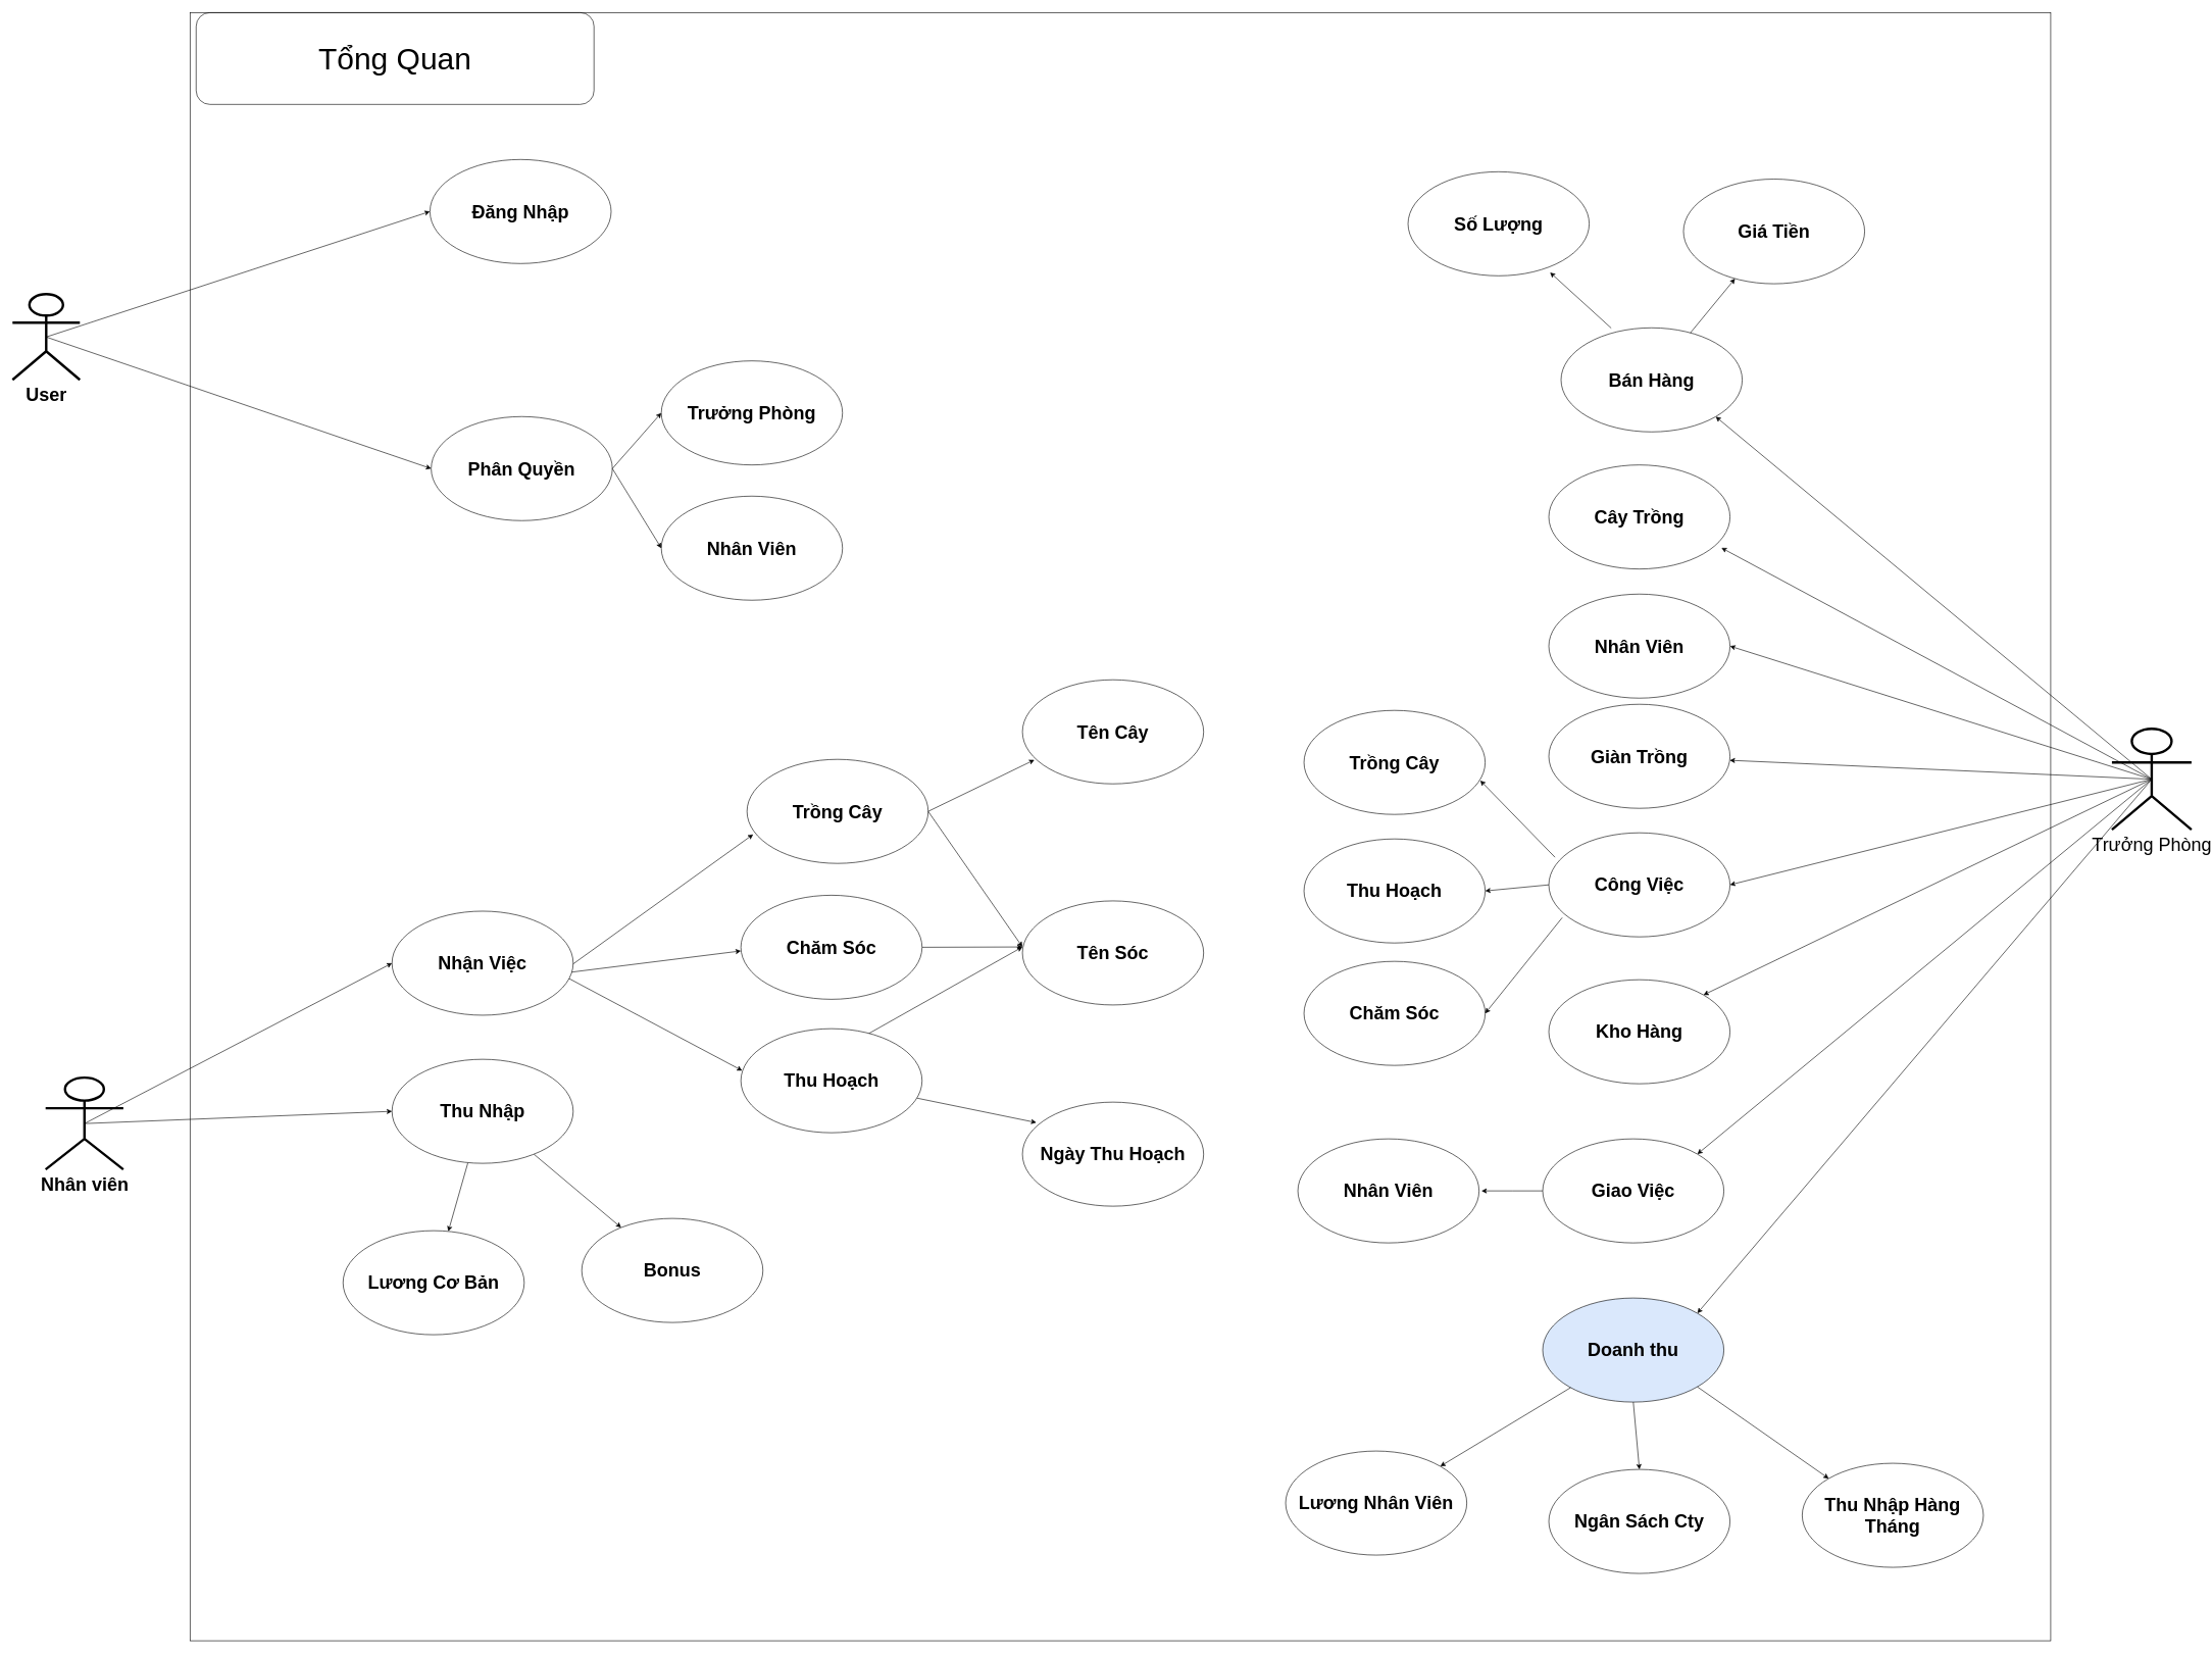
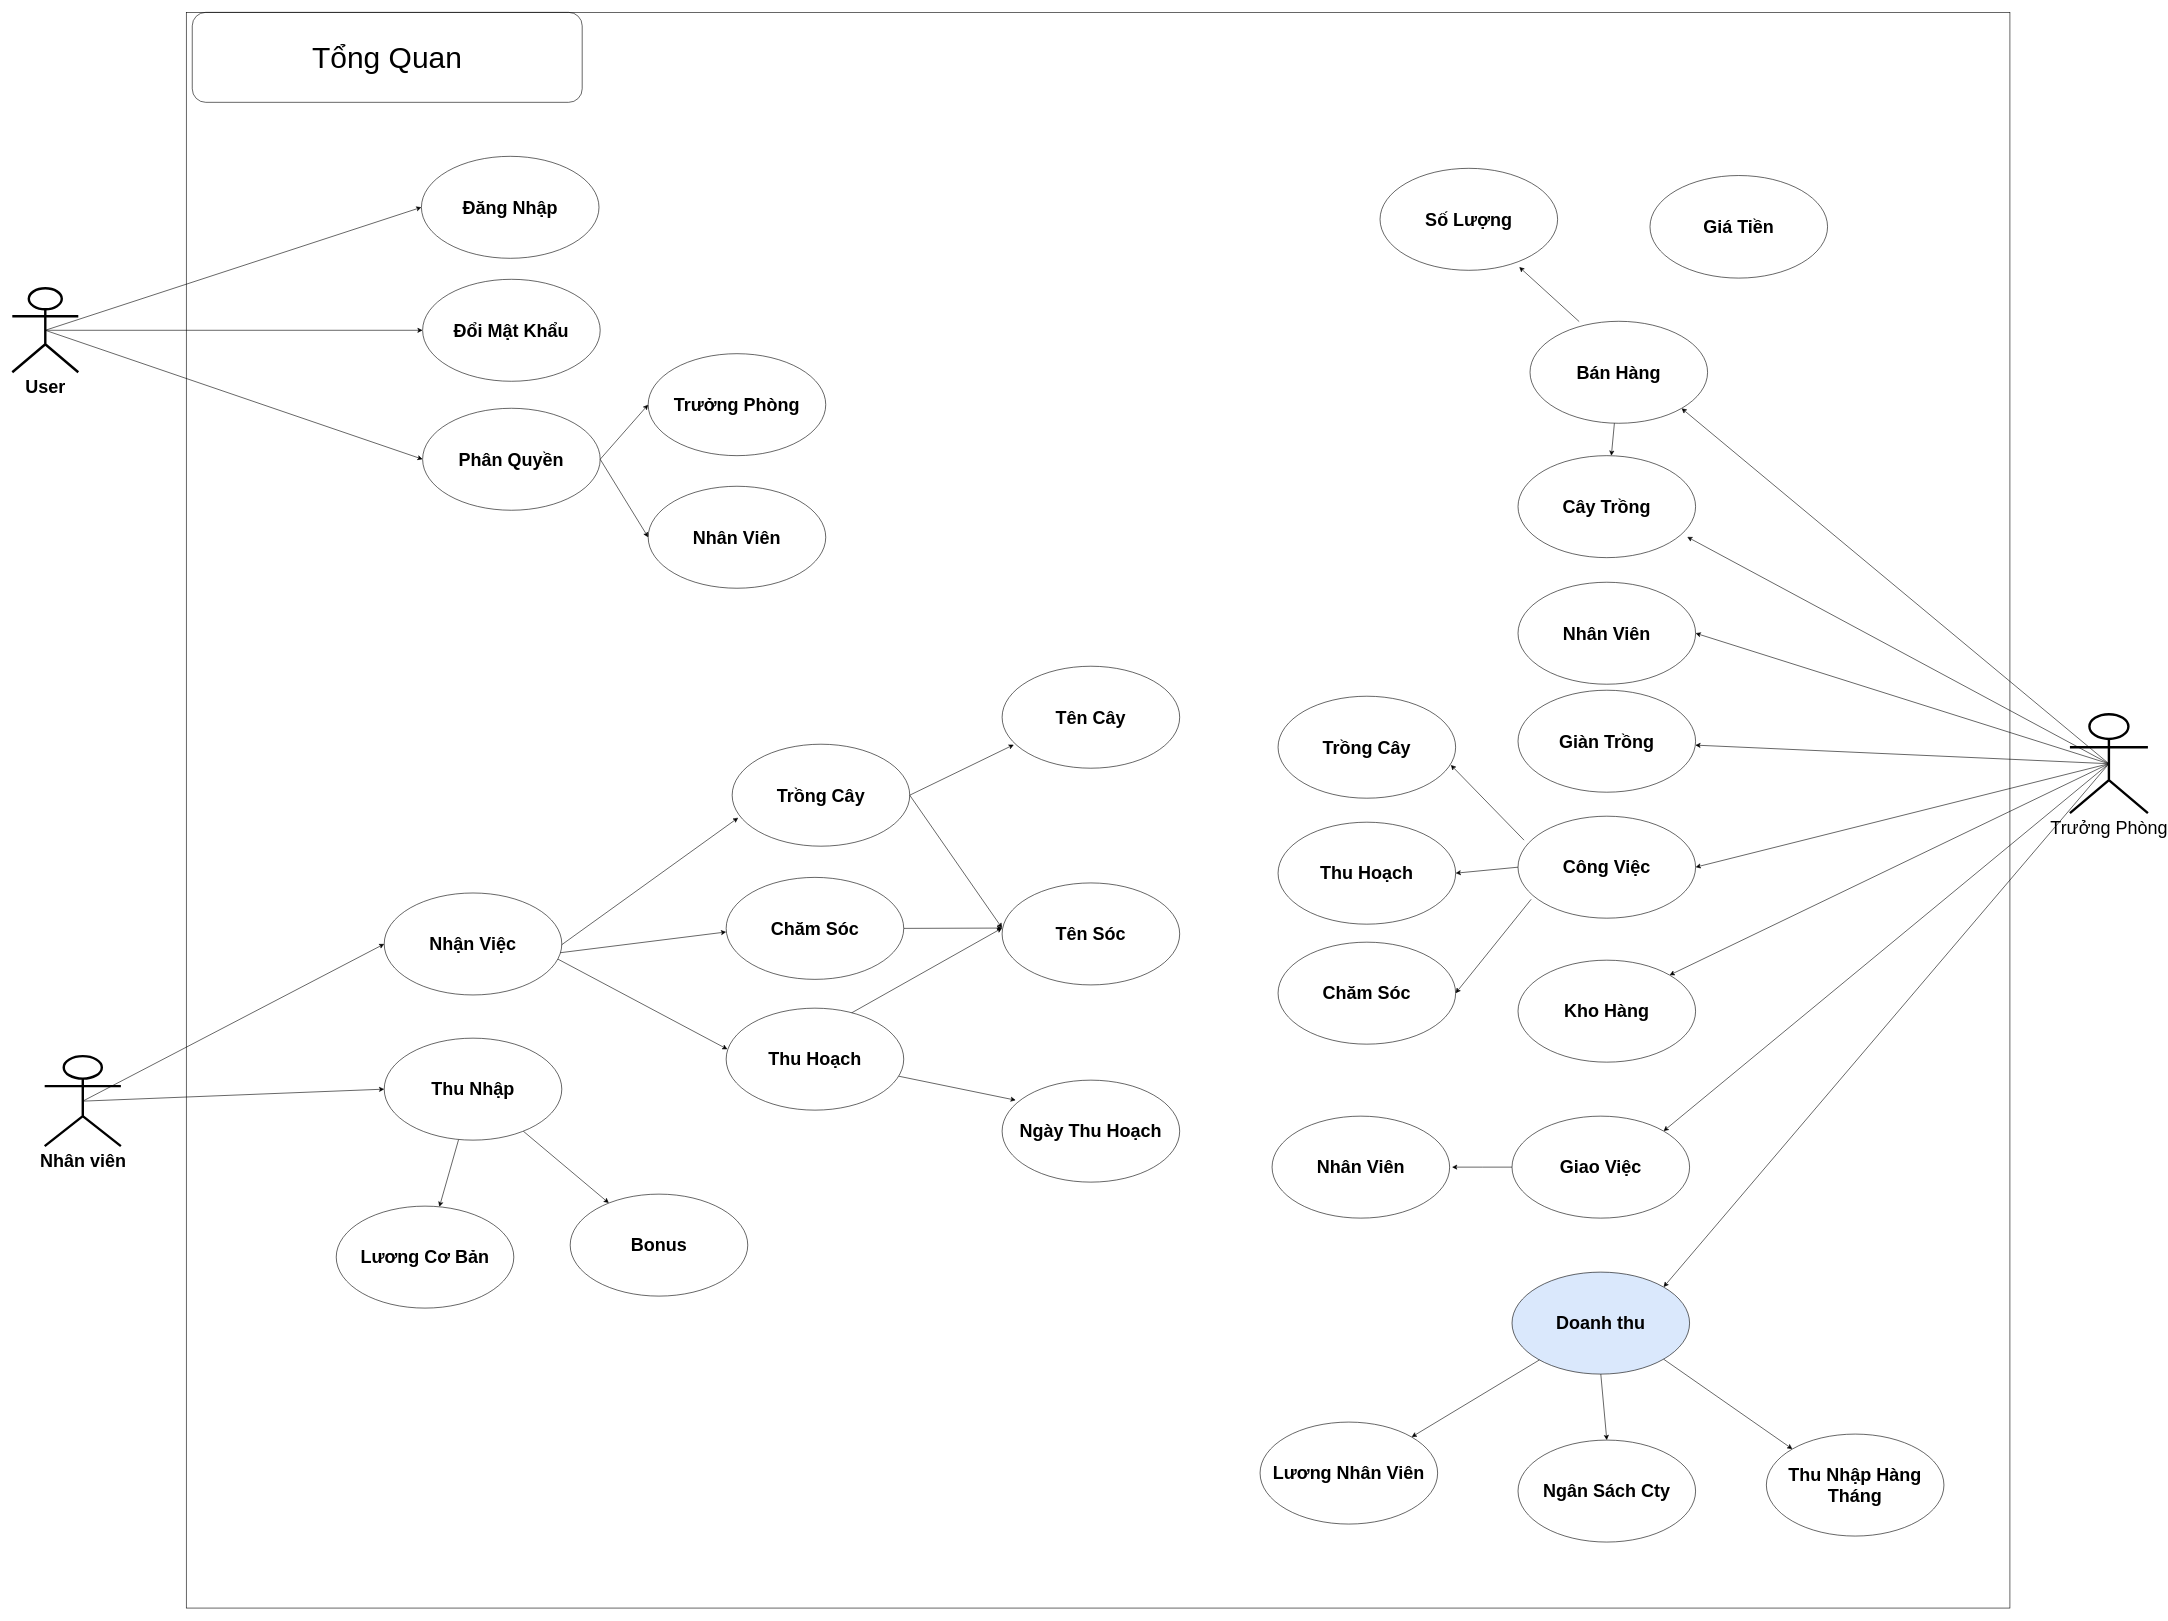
- <mxCell id="71" value="" style="endArrow=classic;html=1;rounded=0;fontSize=30;" parent="1" source="48" target="47" edge="1"><mxGeometry width="50" height="50" relative="1" as="geometry"><mxPoint x="2340" y="780" as="sourcePoint" /><mxPoint x="2390" y="730" as="targetPoint" /></mxGeometry></mxCell>
+ <mxCell id="71" value="" style="endArrow=classic;html=1;rounded=0;fontSize=30;" parent="1" source="48" target="68" edge="1"><mxGeometry width="50" height="50" relative="1" as="geometry"><mxPoint x="2340" y="780" as="sourcePoint" /><mxPoint x="2390" y="730" as="targetPoint" /></mxGeometry></mxCell>
+ <mxCell id="12" value="" style="endArrow=classic;html=1;rounded=0;entryX=0;entryY=0.5;entryDx=0;entryDy=0;exitX=0.5;exitY=0.5;exitDx=0;exitDy=0;exitPerimeter=0;" parent="1" source="10" target="30" edge="1"><mxGeometry width="50" height="50" relative="1" as="geometry"><mxPoint x="790" y="600" as="sourcePoint" /><mxPoint x="685" y="555" as="targetPoint" /></mxGeometry></mxCell>
+ <mxCell id="30" value="Đổi Mật Khẩu" style="ellipse;whiteSpace=wrap;html=1;fontSize=30;fontStyle=1" parent="1" vertex="1"><mxGeometry x="704" y="465" width="296" height="170" as="geometry" /></mxCell>
